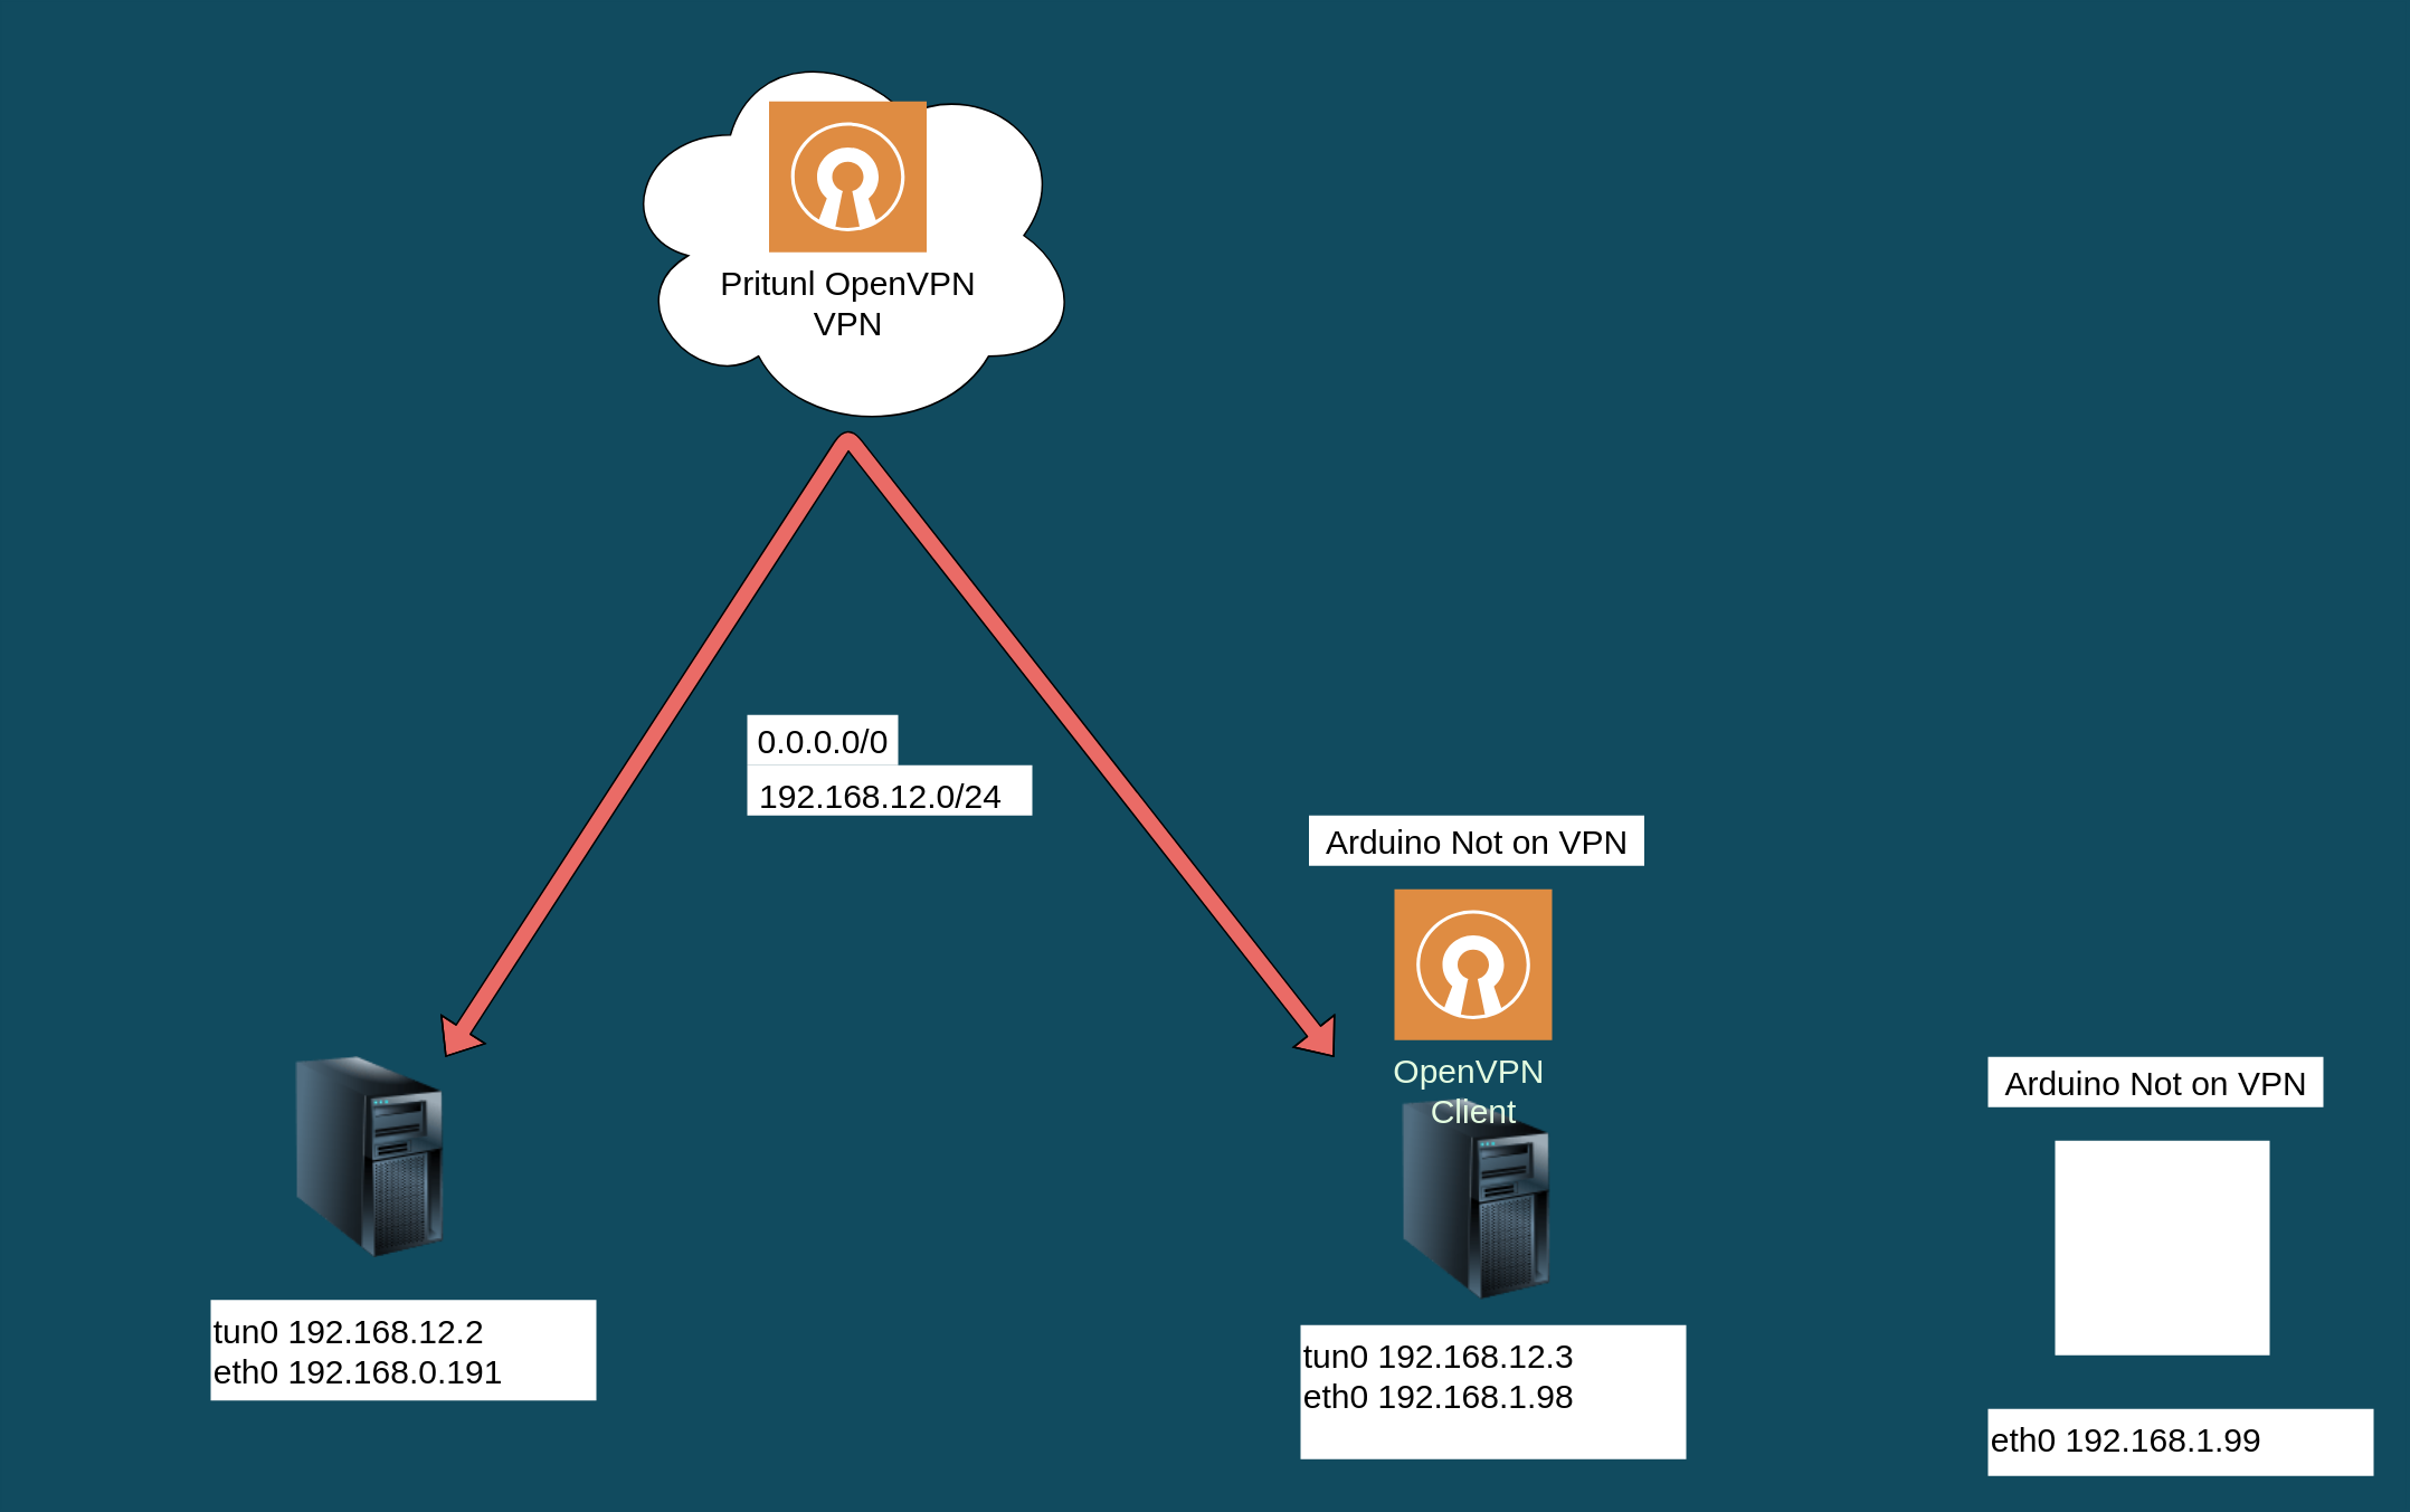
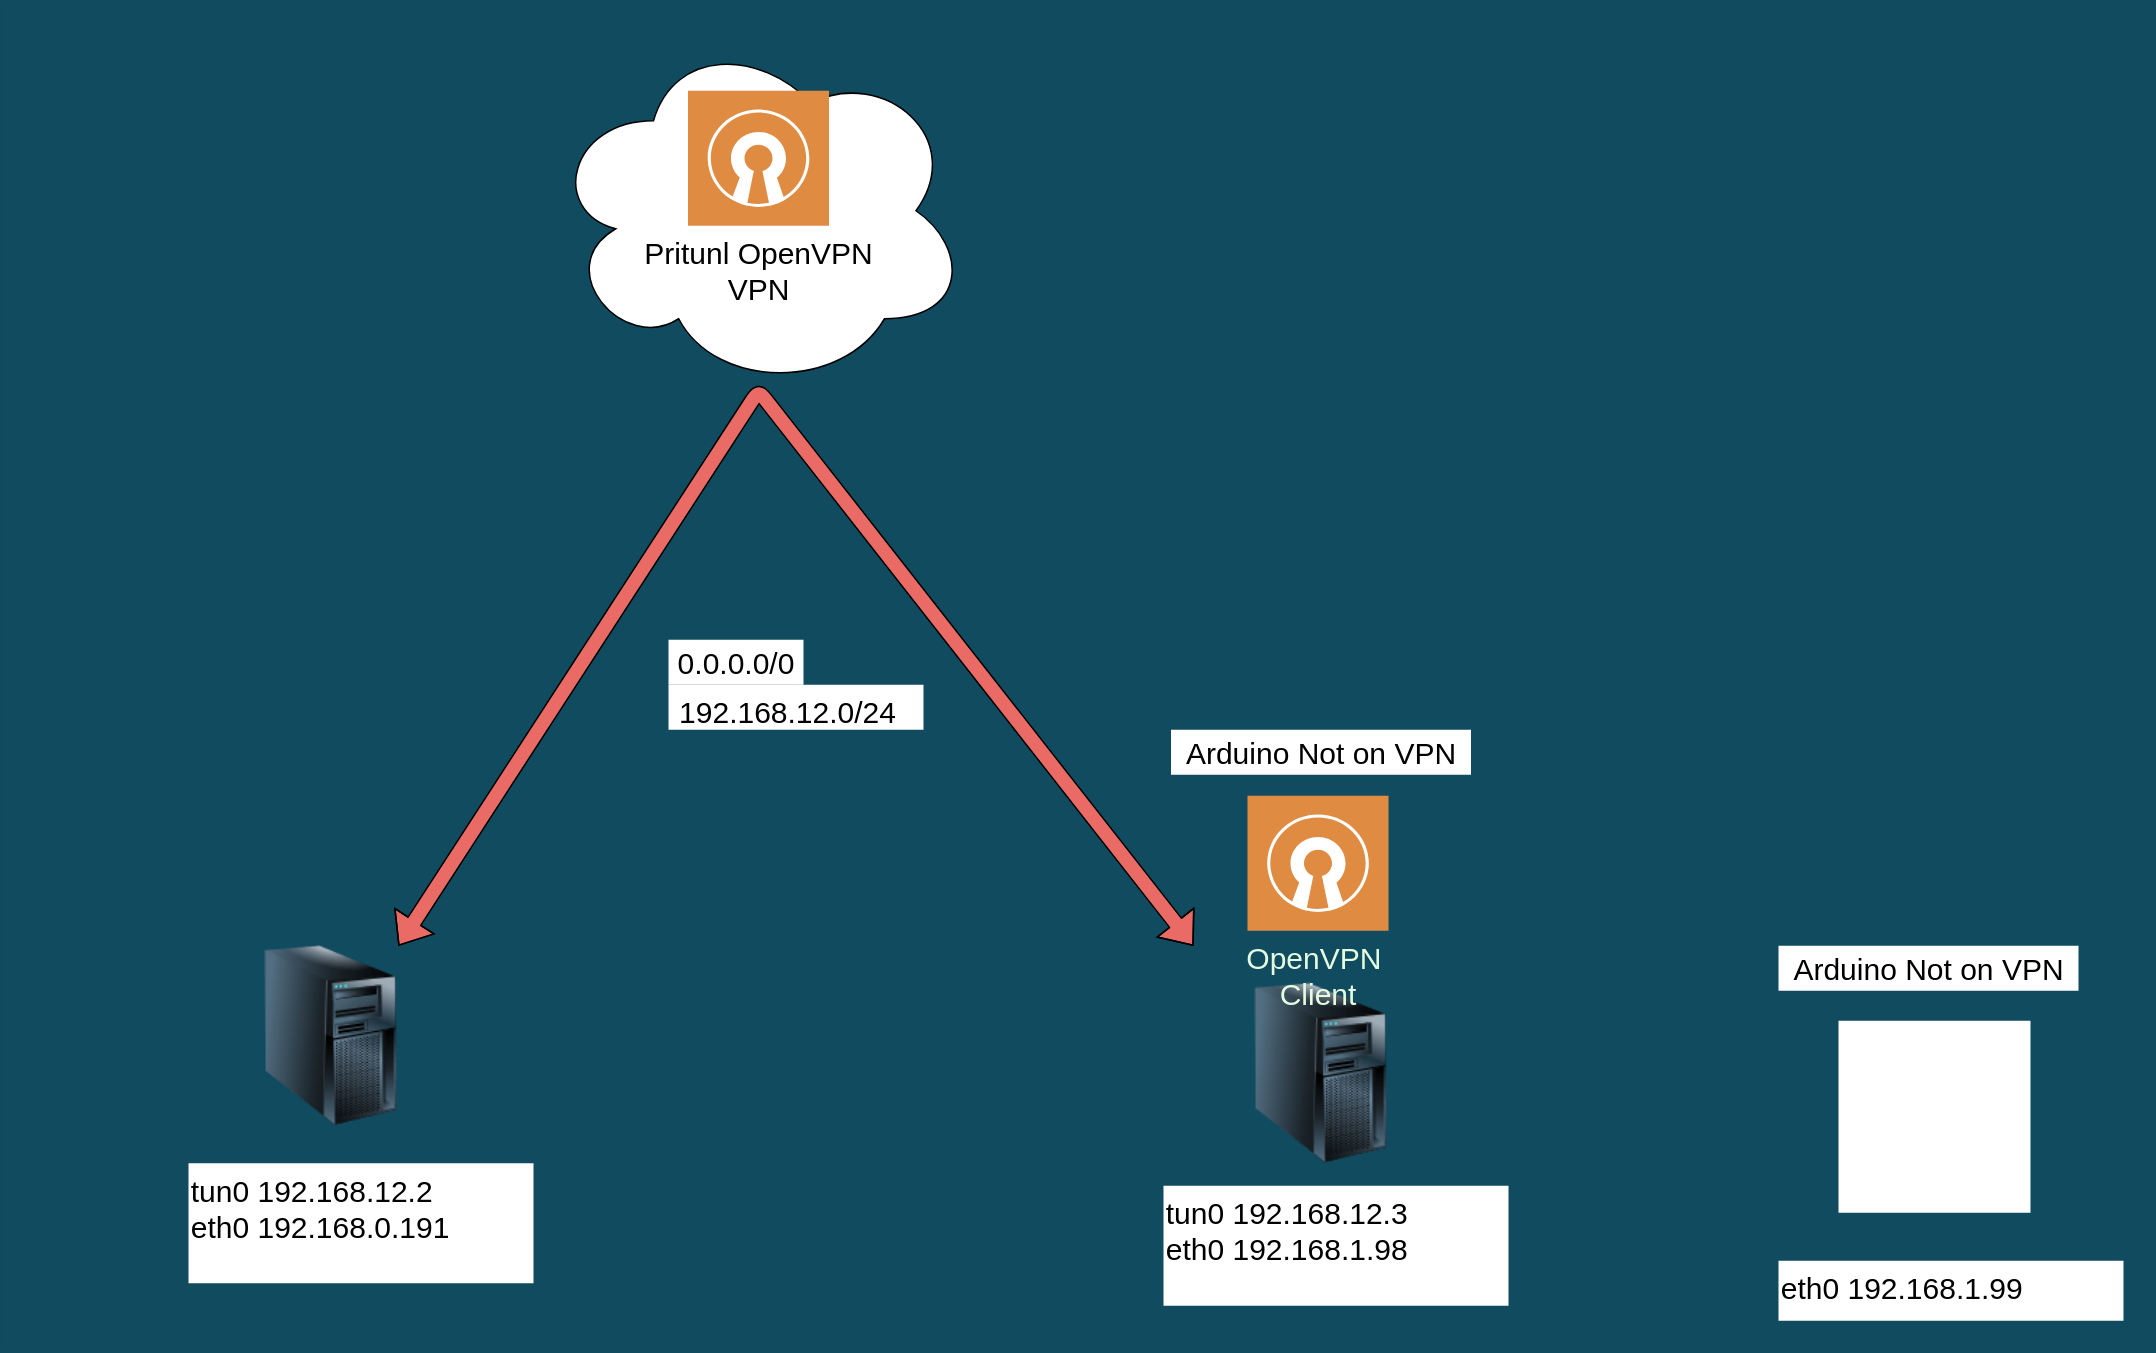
- <mxCell id="8" value="&lt;span style=&quot;font-family: &amp;#34;helvetica&amp;#34; ; font-size: 20px ; font-style: normal ; font-weight: 400 ; letter-spacing: normal ; text-align: center ; text-indent: 0px ; text-transform: none ; word-spacing: 0px ; display: inline ; float: none&quot;&gt;tun0 192.168.12.2&lt;br&gt;&lt;span style=&quot;font-family: &amp;#34;helvetica&amp;#34;&quot;&gt;eth0 192.168.0.191&lt;/span&gt;&lt;br&gt;&lt;/span&gt;" style="text;whiteSpace=wrap;html=1;fontSize=20;fontColor=#000000;labelBackgroundColor=none;fillColor=default;" vertex="1" parent="1"><mxGeometry x="125" y="775" width="230" height="60" as="geometry" /></mxCell>
+ <mxCell id="8" value="&lt;span style=&quot;font-family: &amp;#34;helvetica&amp;#34; ; font-size: 20px ; font-style: normal ; font-weight: 400 ; letter-spacing: normal ; text-align: center ; text-indent: 0px ; text-transform: none ; word-spacing: 0px ; display: inline ; float: none&quot;&gt;tun0 192.168.12.2&lt;br&gt;&lt;span style=&quot;font-family: &amp;#34;helvetica&amp;#34;&quot;&gt;eth0 192.168.0.191&lt;/span&gt;&lt;br&gt;&lt;/span&gt;" style="text;whiteSpace=wrap;html=1;fontSize=20;fontColor=#000000;labelBackgroundColor=none;fillColor=default;" vertex="1" parent="1"><mxGeometry x="125" y="775" width="230" height="80" as="geometry" /></mxCell>
